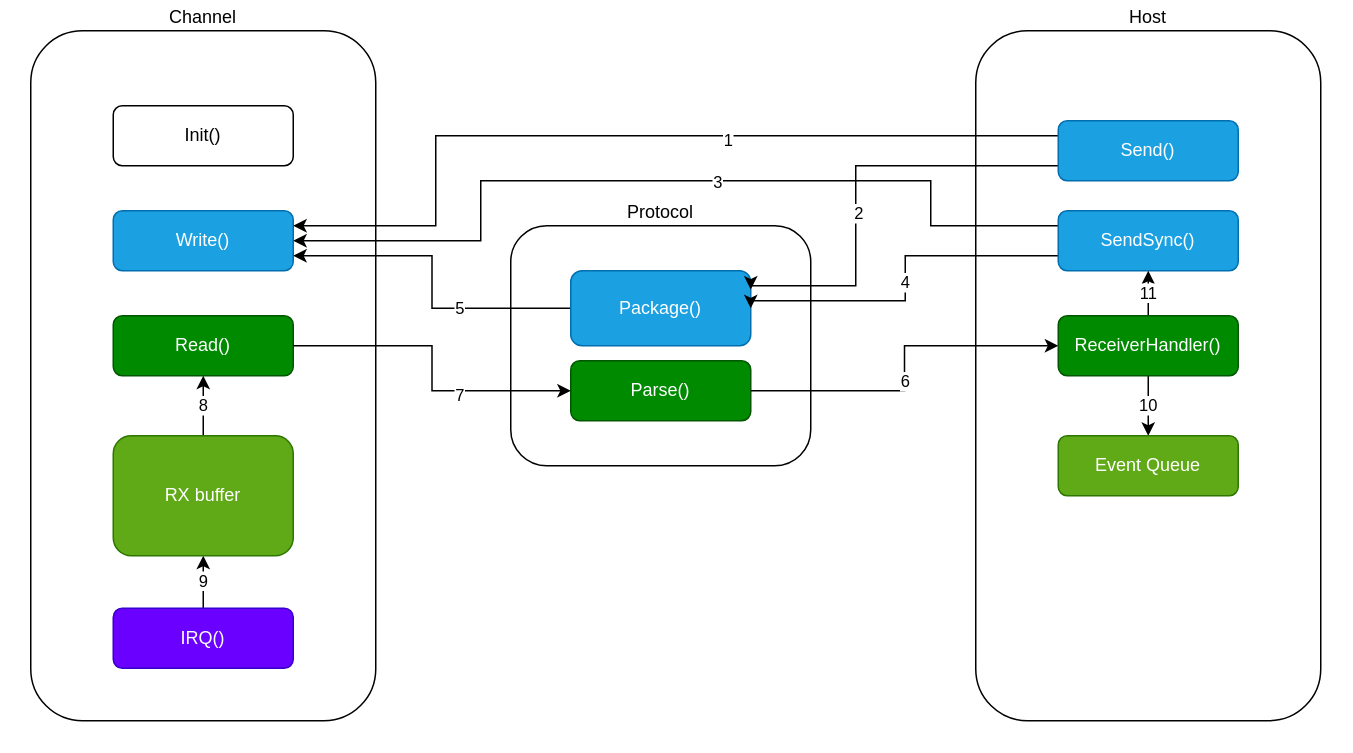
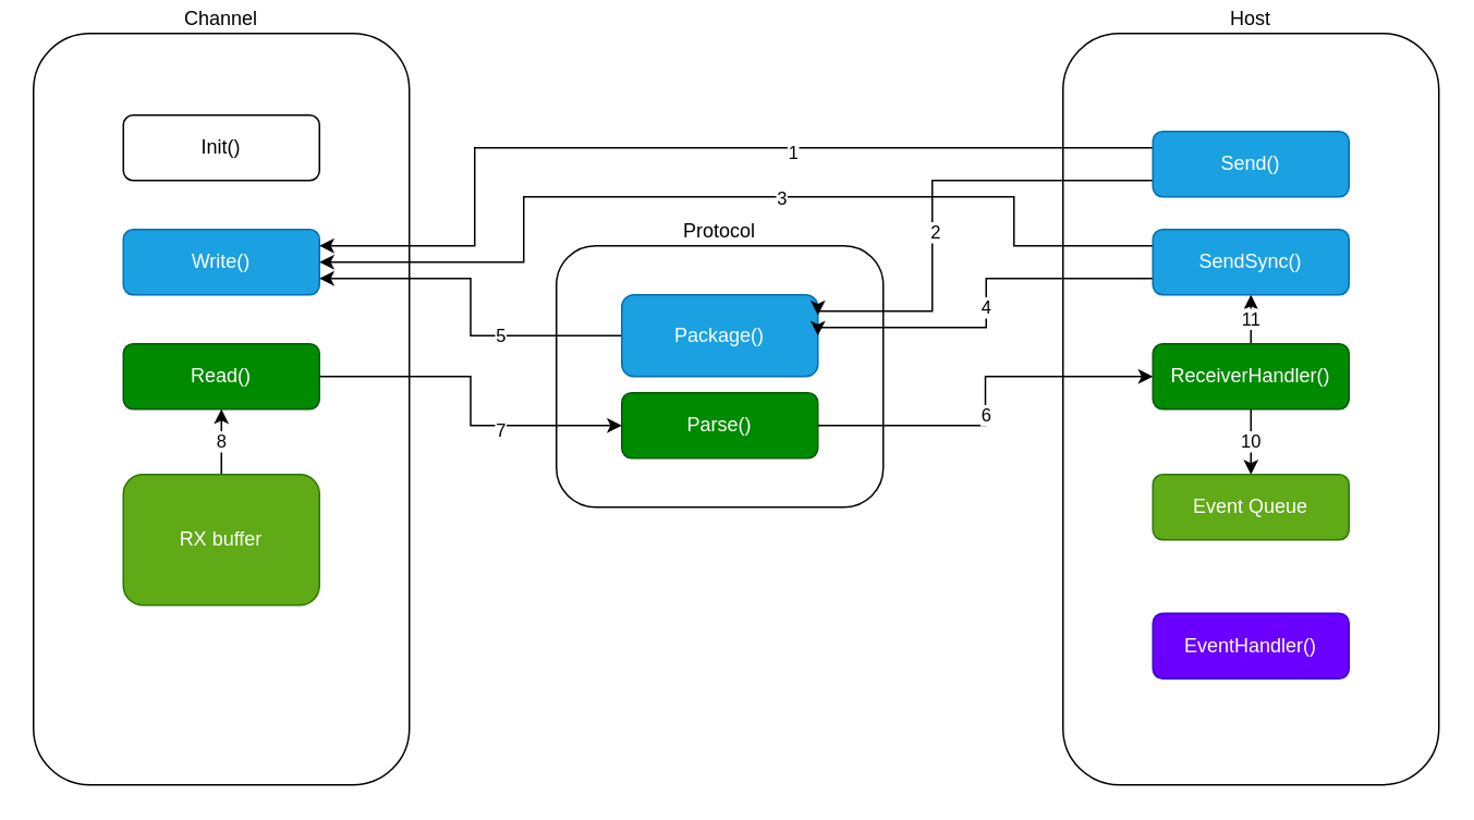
- <mxCell id="6" value="9" style="edgeStyle=orthogonalEdgeStyle;rounded=0;orthogonalLoop=1;jettySize=auto;html=1;exitX=0.5;exitY=0;exitDx=0;exitDy=0;entryX=0.5;entryY=1;entryDx=0;entryDy=0;" edge="1" parent="1" source="7" target="9"><mxGeometry relative="1" as="geometry" /></mxCell>
+ <mxCell id="25" value="EventHandler()" style="rounded=1;whiteSpace=wrap;html=1;fillColor=#6a00ff;strokeColor=#3700CC;fontColor=#ffffff;" vertex="1" parent="1"><mxGeometry x="705" y="375" width="120" height="40" as="geometry" /></mxCell>
- <mxCell id="7" value="IRQ()" style="rounded=1;whiteSpace=wrap;html=1;fillColor=#6a00ff;strokeColor=#3700CC;fontColor=#ffffff;" vertex="1" parent="1"><mxGeometry x="75" y="405" width="120" height="40" as="geometry" /></mxCell>
